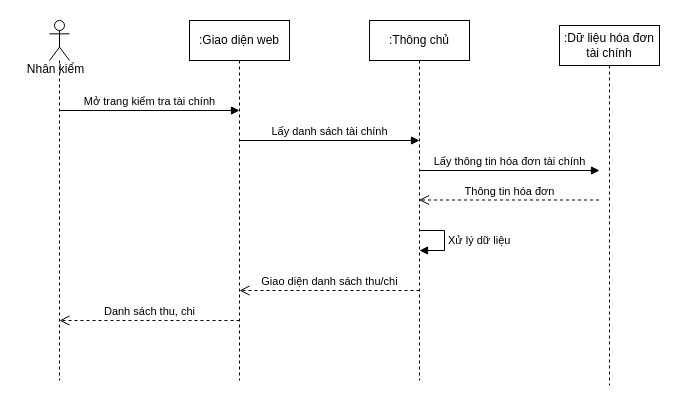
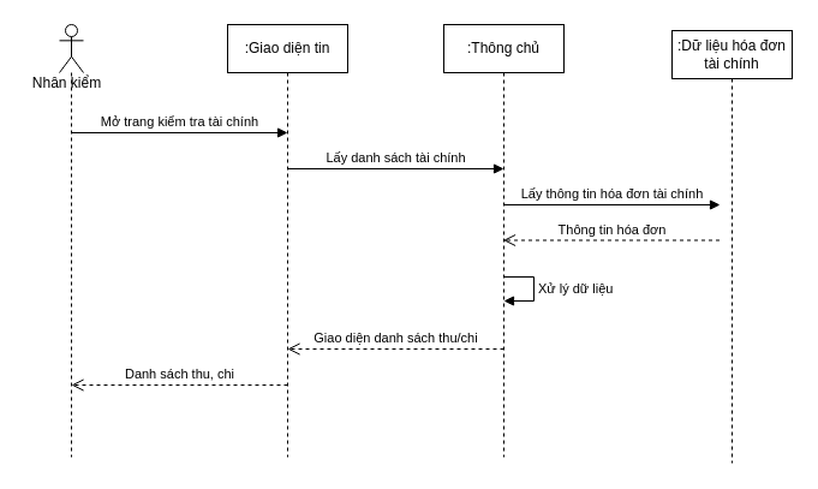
- <mxCell id="4" value=":Giao diện web" style="shape=umlLifeline;perimeter=lifelinePerimeter;whiteSpace=wrap;html=1;container=1;collapsible=0;recursiveResize=0;outlineConnect=0;" parent="1" vertex="1"><mxGeometry x="189" y="20" width="100" height="360" as="geometry" /></mxCell>
+ <mxCell id="4" value=":Giao diện tin" style="shape=umlLifeline;perimeter=lifelinePerimeter;whiteSpace=wrap;html=1;container=1;collapsible=0;recursiveResize=0;outlineConnect=0;" parent="1" vertex="1"><mxGeometry x="189" y="20" width="100" height="360" as="geometry" /></mxCell>
